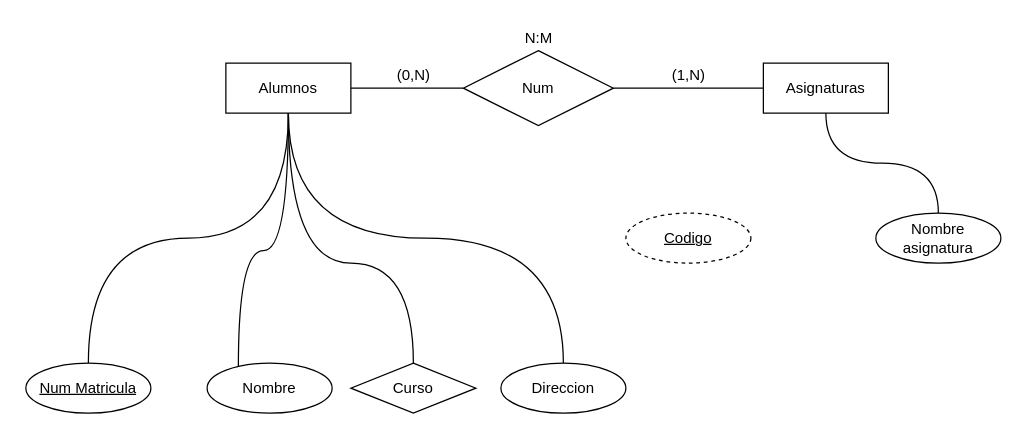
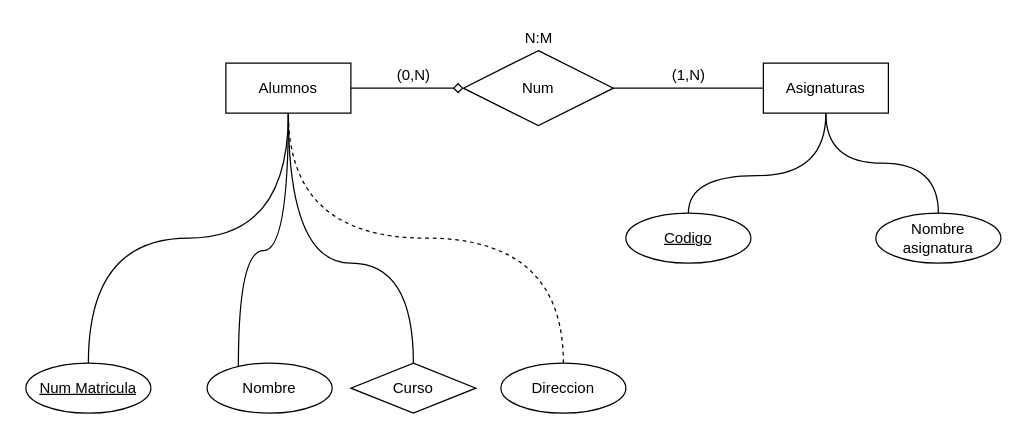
- <mxCell id="2" style="edgeStyle=orthogonalEdgeStyle;rounded=0;orthogonalLoop=1;jettySize=auto;html=1;entryX=0;entryY=0.5;entryDx=0;entryDy=0;endArrow=none;endFill=0;" parent="1" source="3" target="6" edge="1"><mxGeometry relative="1" as="geometry" /></mxCell>
+ <mxCell id="2" style="edgeStyle=orthogonalEdgeStyle;rounded=0;orthogonalLoop=1;jettySize=auto;html=1;entryX=0;entryY=0.5;entryDx=0;entryDy=0;endArrow=diamond;endFill=0;" parent="1" source="3" target="6" edge="1"><mxGeometry relative="1" as="geometry" /></mxCell>
+ <mxCell id="7" style="edgeStyle=orthogonalEdgeStyle;curved=1;rounded=0;orthogonalLoop=1;jettySize=auto;html=1;entryX=0.5;entryY=1;entryDx=0;entryDy=0;endArrow=none;endFill=0;" parent="1" source="8" target="4" edge="1"><mxGeometry relative="1" as="geometry"><Array as="points"><mxPoint x="550" y="140" /><mxPoint x="660" y="140" /></Array></mxGeometry></mxCell>
- <mxCell id="8" value="Codigo" style="ellipse;whiteSpace=wrap;html=1;align=center;fontStyle=4;dashed=1;" parent="1" vertex="1"><mxGeometry x="500" y="170" width="100" height="40" as="geometry" /></mxCell>
+ <mxCell id="8" value="Codigo" style="ellipse;whiteSpace=wrap;html=1;align=center;fontStyle=4;" parent="1" vertex="1"><mxGeometry x="500" y="170" width="100" height="40" as="geometry" /></mxCell>
- <mxCell id="13" style="edgeStyle=orthogonalEdgeStyle;curved=1;rounded=0;orthogonalLoop=1;jettySize=auto;html=1;entryX=0.5;entryY=1;entryDx=0;entryDy=0;endArrow=none;endFill=0;exitX=0.5;exitY=0;exitDx=0;exitDy=0;" parent="1" source="14" target="3" edge="1"><mxGeometry relative="1" as="geometry" /></mxCell>
+ <mxCell id="13" style="edgeStyle=orthogonalEdgeStyle;curved=1;rounded=0;orthogonalLoop=1;jettySize=auto;html=1;entryX=0.5;entryY=1;entryDx=0;entryDy=0;endArrow=none;endFill=0;exitX=0.5;exitY=0;exitDx=0;exitDy=0;dashed=1;" parent="1" source="14" target="3" edge="1"><mxGeometry relative="1" as="geometry" /></mxCell>
